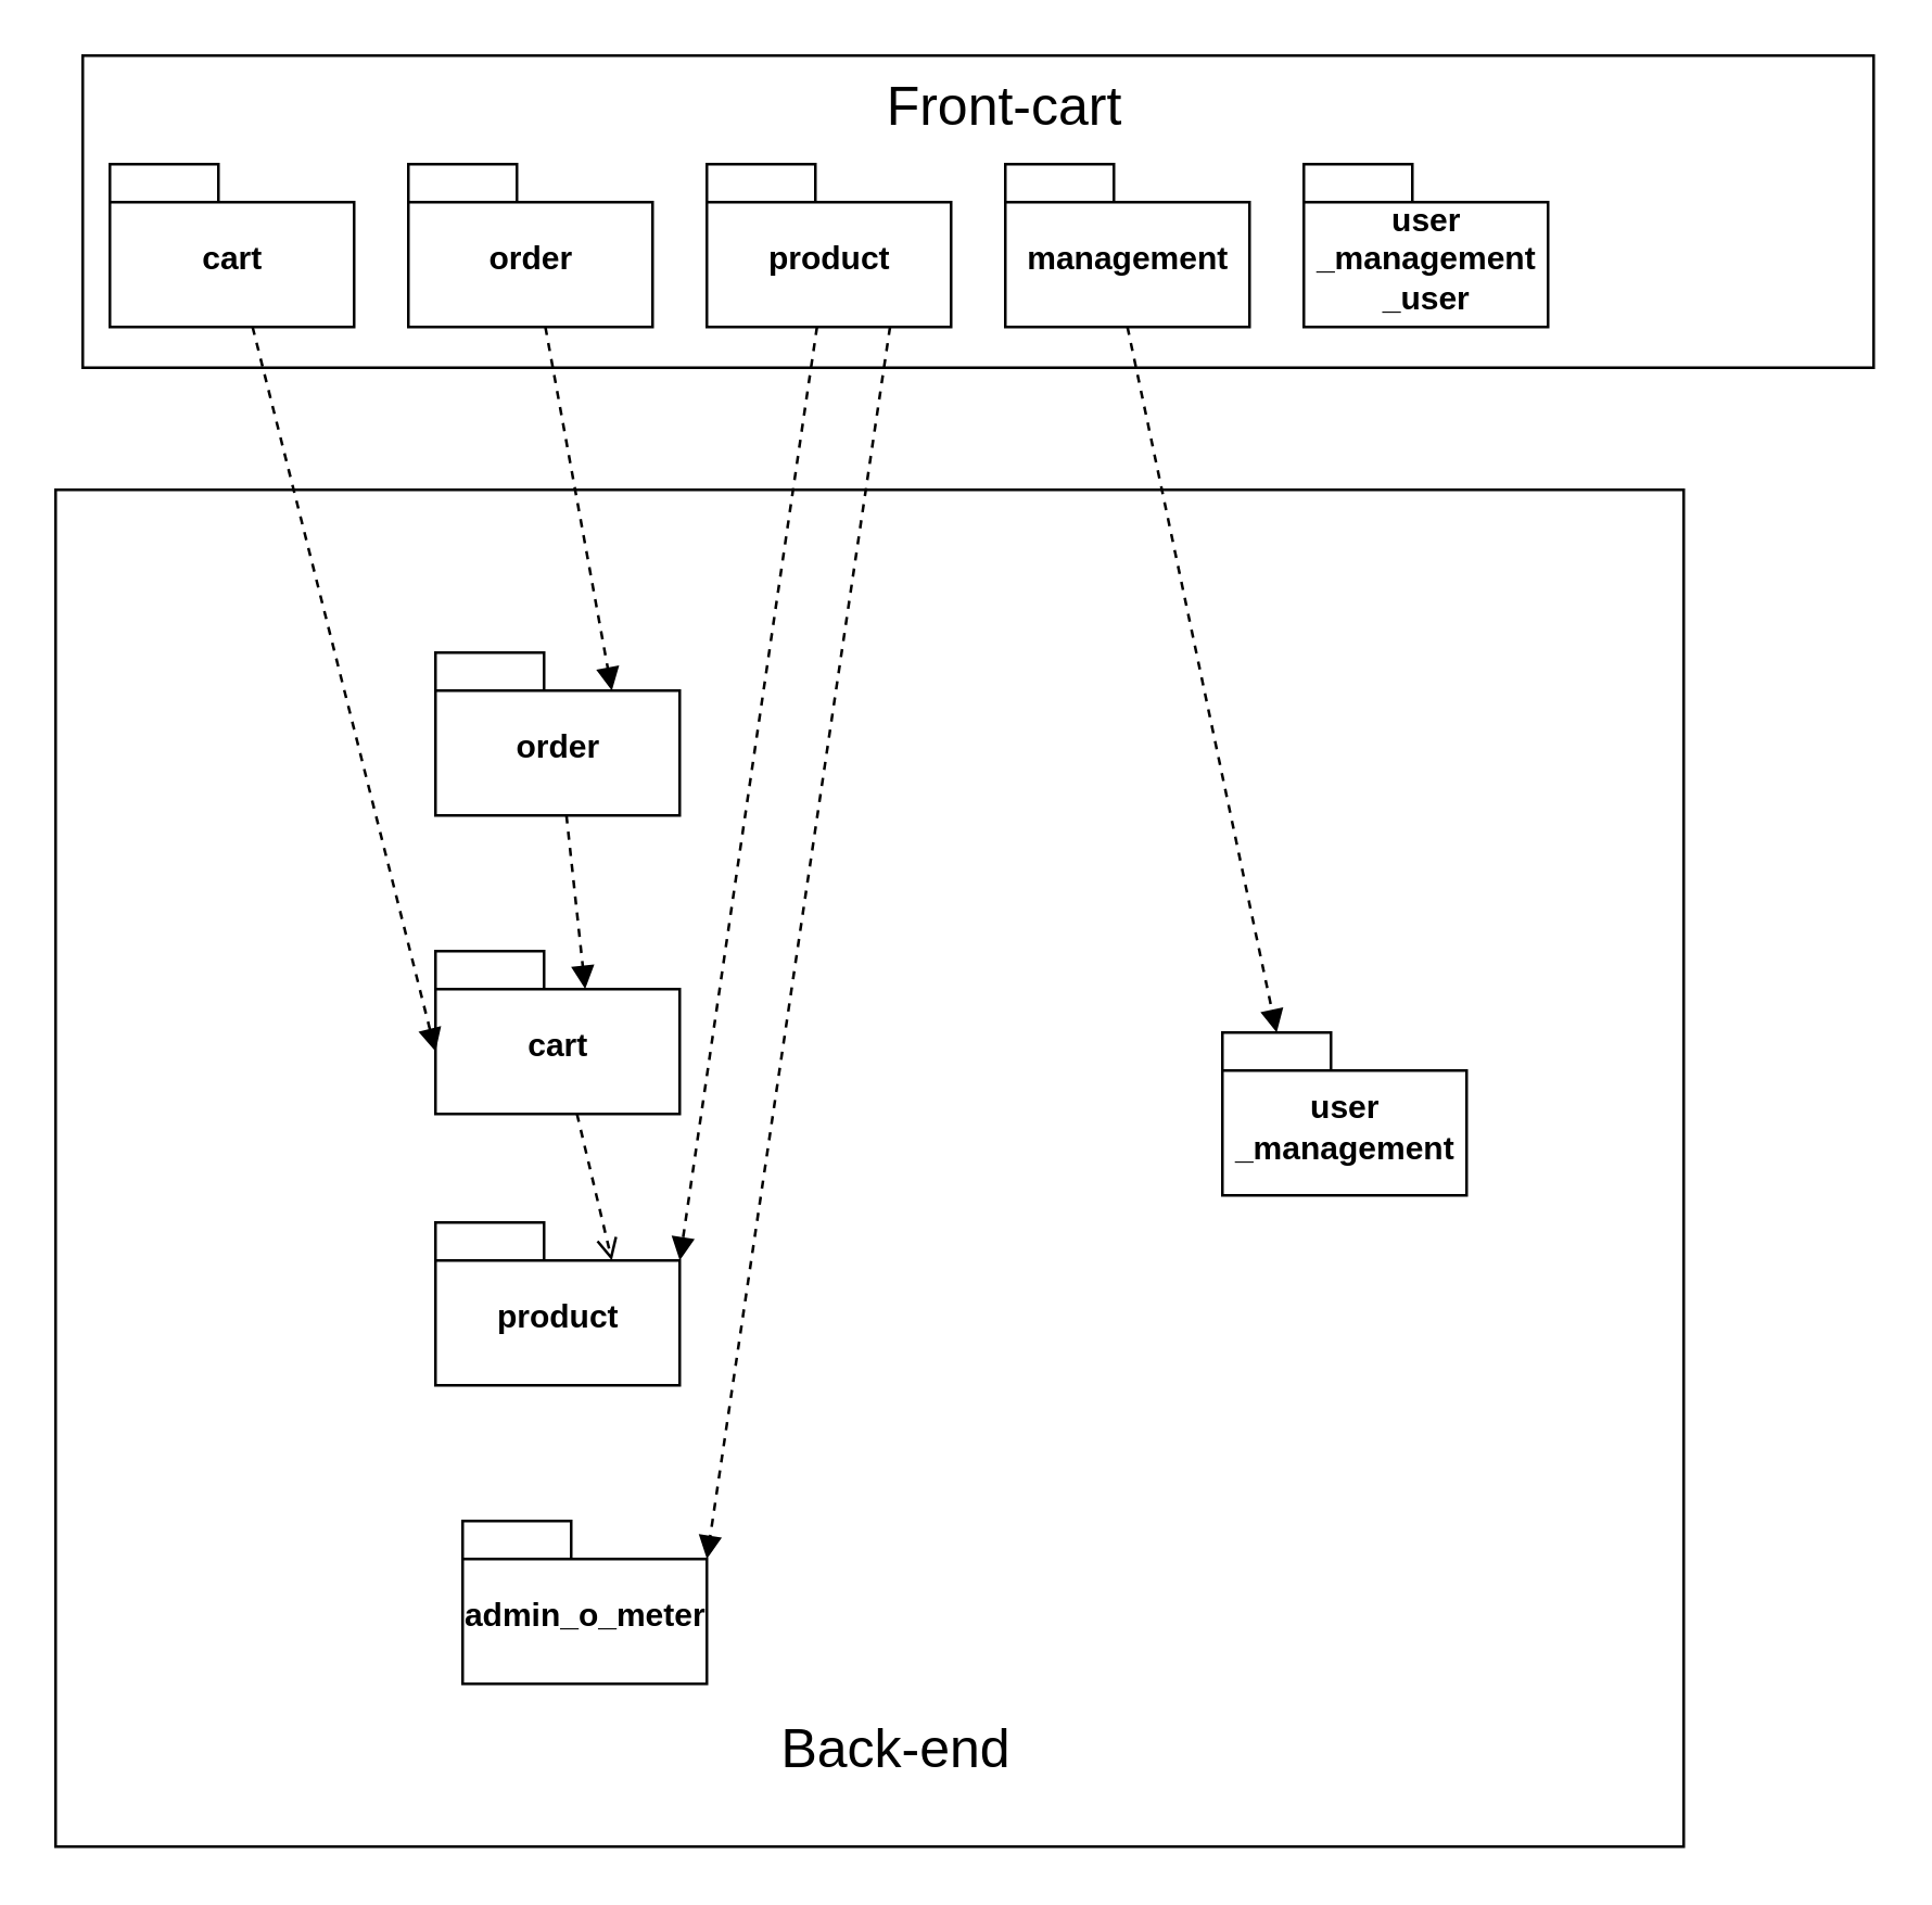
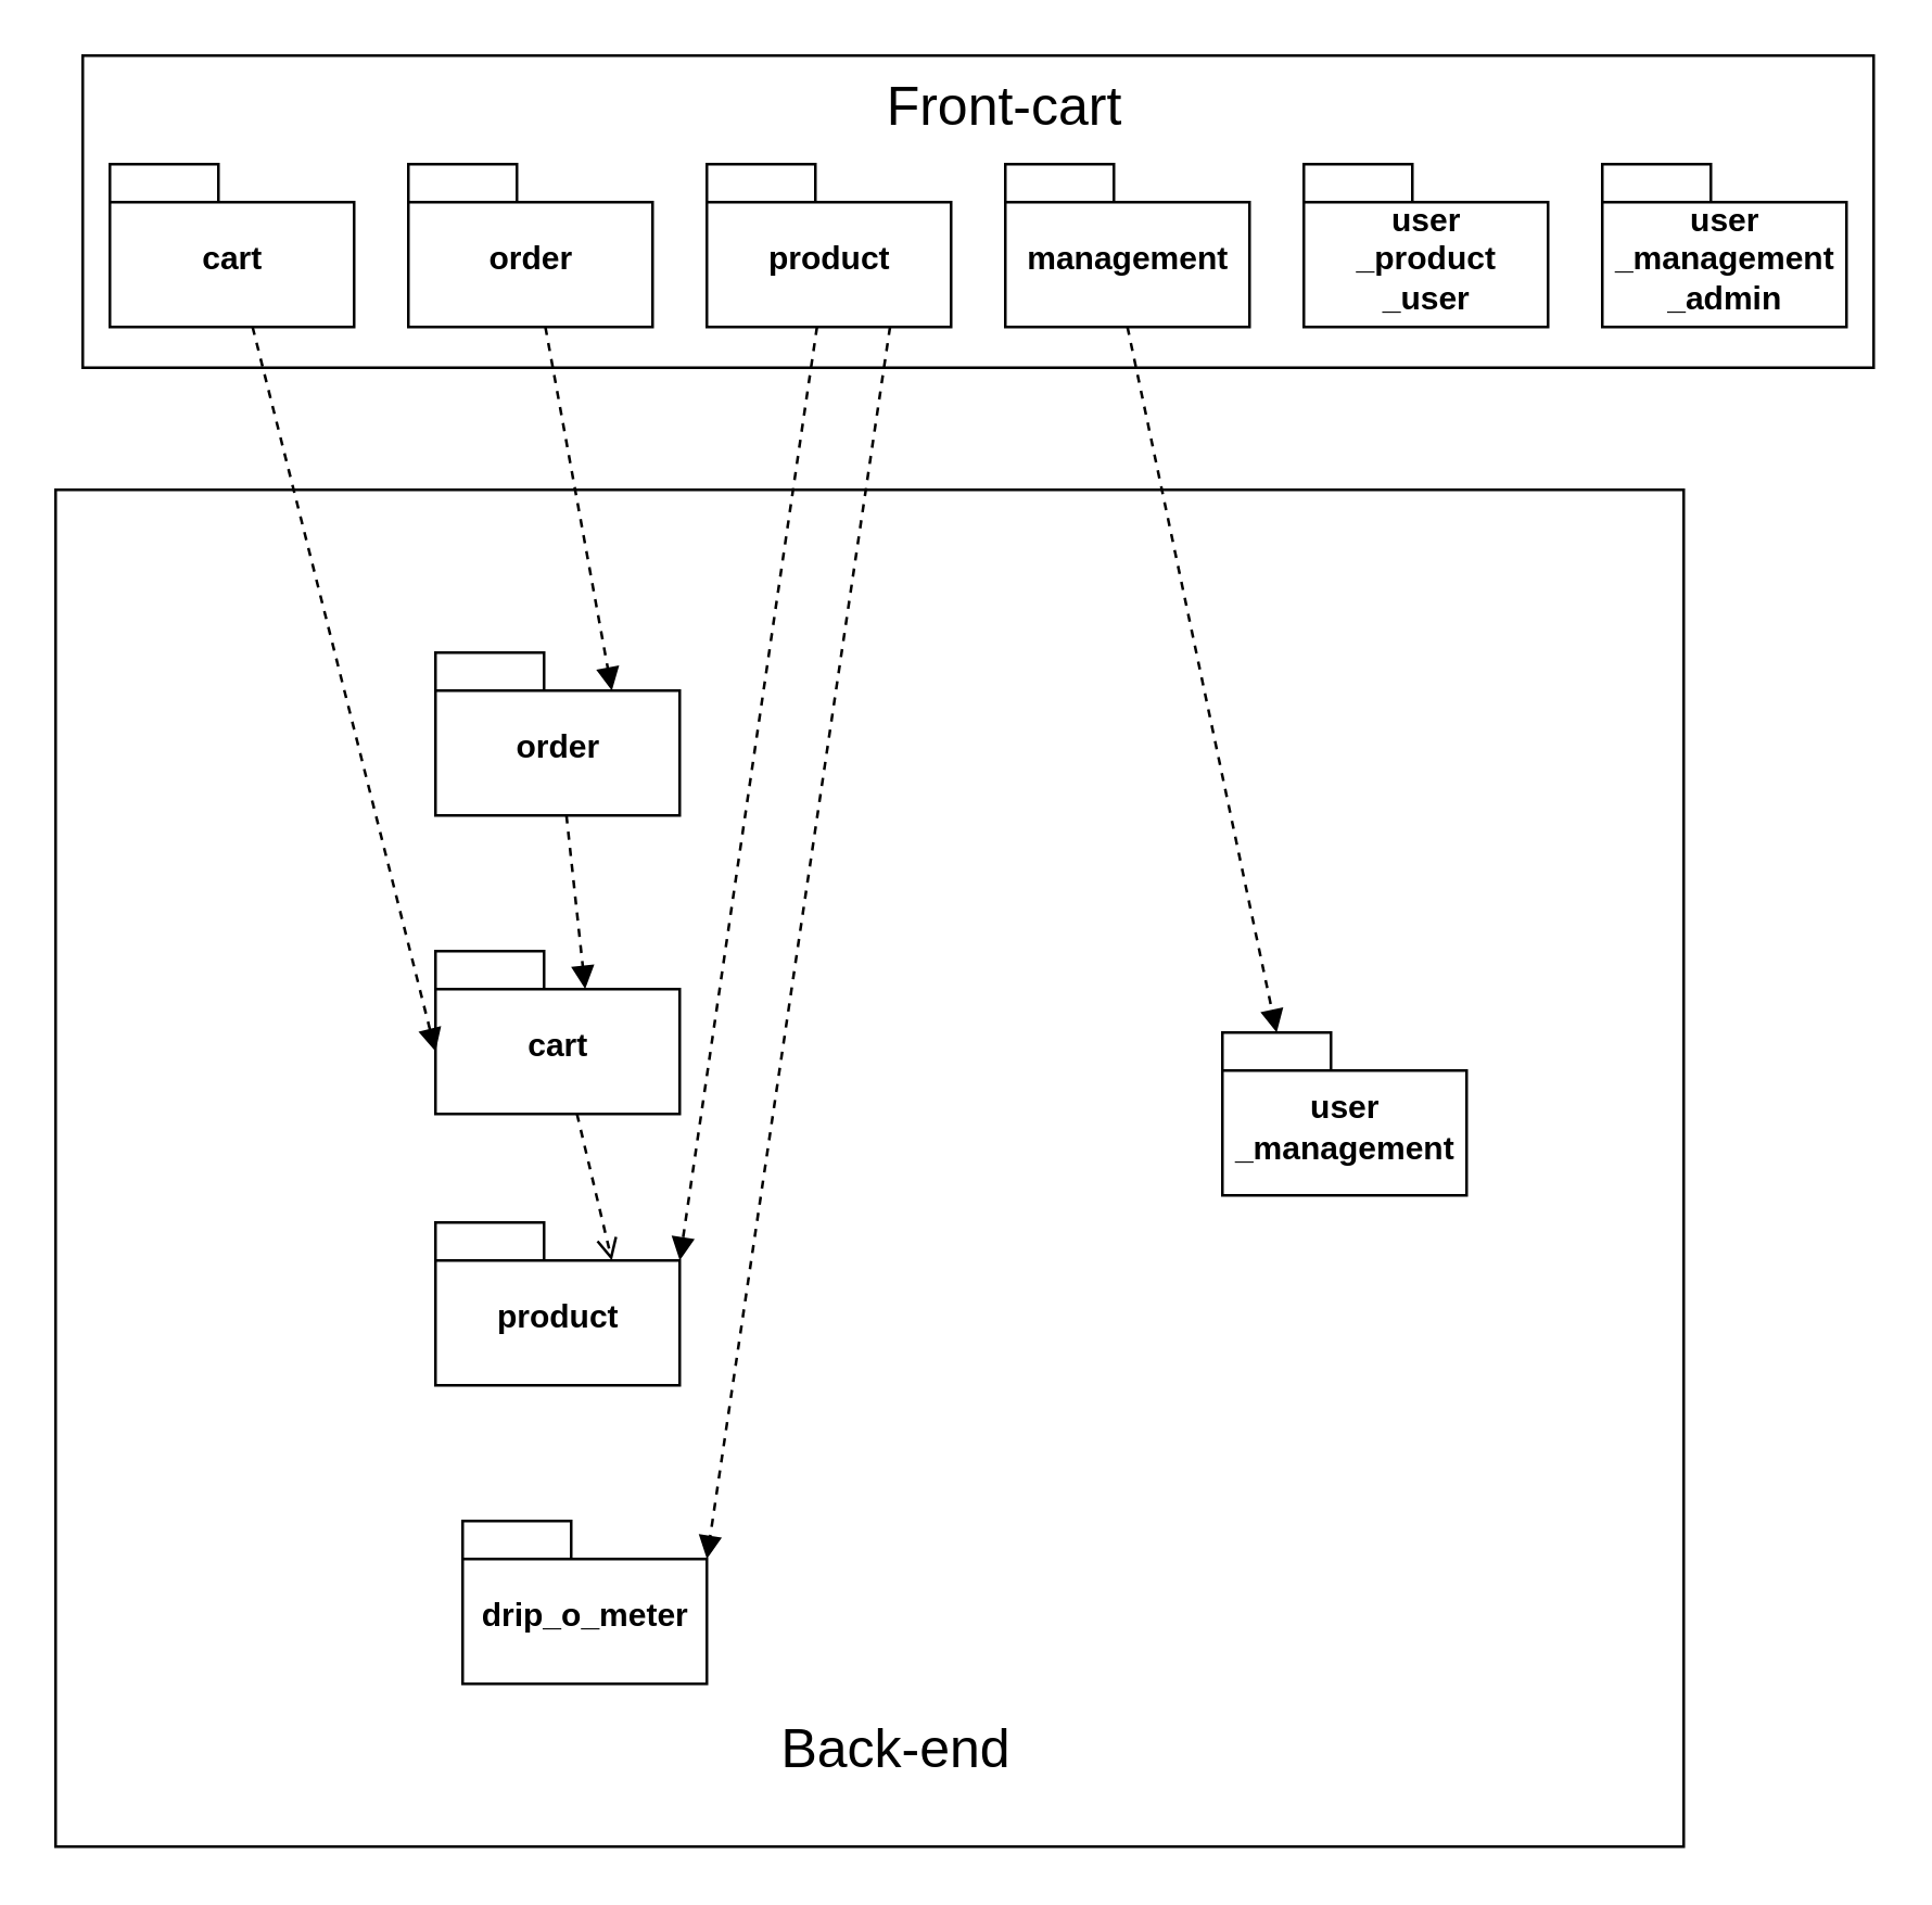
+ <mxCell id="14" value="&lt;div&gt;user&lt;/div&gt;&lt;div&gt;_management&lt;/div&gt;&lt;div&gt;_admin&lt;/div&gt;" style="shape=folder;fontStyle=1;spacingTop=10;tabWidth=40;tabHeight=14;tabPosition=left;html=1;" parent="1" vertex="1"><mxGeometry x="590" y="60" width="90" height="60" as="geometry" /></mxCell>
- <mxCell id="17" value="&lt;div&gt;user&lt;/div&gt;&lt;div&gt;_management&lt;/div&gt;&lt;div&gt;_user&lt;br&gt;&lt;/div&gt;" style="shape=folder;fontStyle=1;spacingTop=10;tabWidth=40;tabHeight=14;tabPosition=left;html=1;" parent="1" vertex="1"><mxGeometry x="480" y="60" width="90" height="60" as="geometry" /></mxCell>
+ <mxCell id="17" value="&lt;div&gt;user&lt;/div&gt;&lt;div&gt;_product&lt;/div&gt;&lt;div&gt;_user&lt;br&gt;&lt;/div&gt;" style="shape=folder;fontStyle=1;spacingTop=10;tabWidth=40;tabHeight=14;tabPosition=left;html=1;" parent="1" vertex="1"><mxGeometry x="480" y="60" width="90" height="60" as="geometry" /></mxCell>
- <mxCell id="7" value="admin_o_meter" style="shape=folder;fontStyle=1;spacingTop=10;tabWidth=40;tabHeight=14;tabPosition=left;html=1;" parent="1" vertex="1"><mxGeometry x="170" y="560" width="90" height="60" as="geometry" /></mxCell>
+ <mxCell id="7" value="drip_o_meter" style="shape=folder;fontStyle=1;spacingTop=10;tabWidth=40;tabHeight=14;tabPosition=left;html=1;" parent="1" vertex="1"><mxGeometry x="170" y="560" width="90" height="60" as="geometry" /></mxCell>
